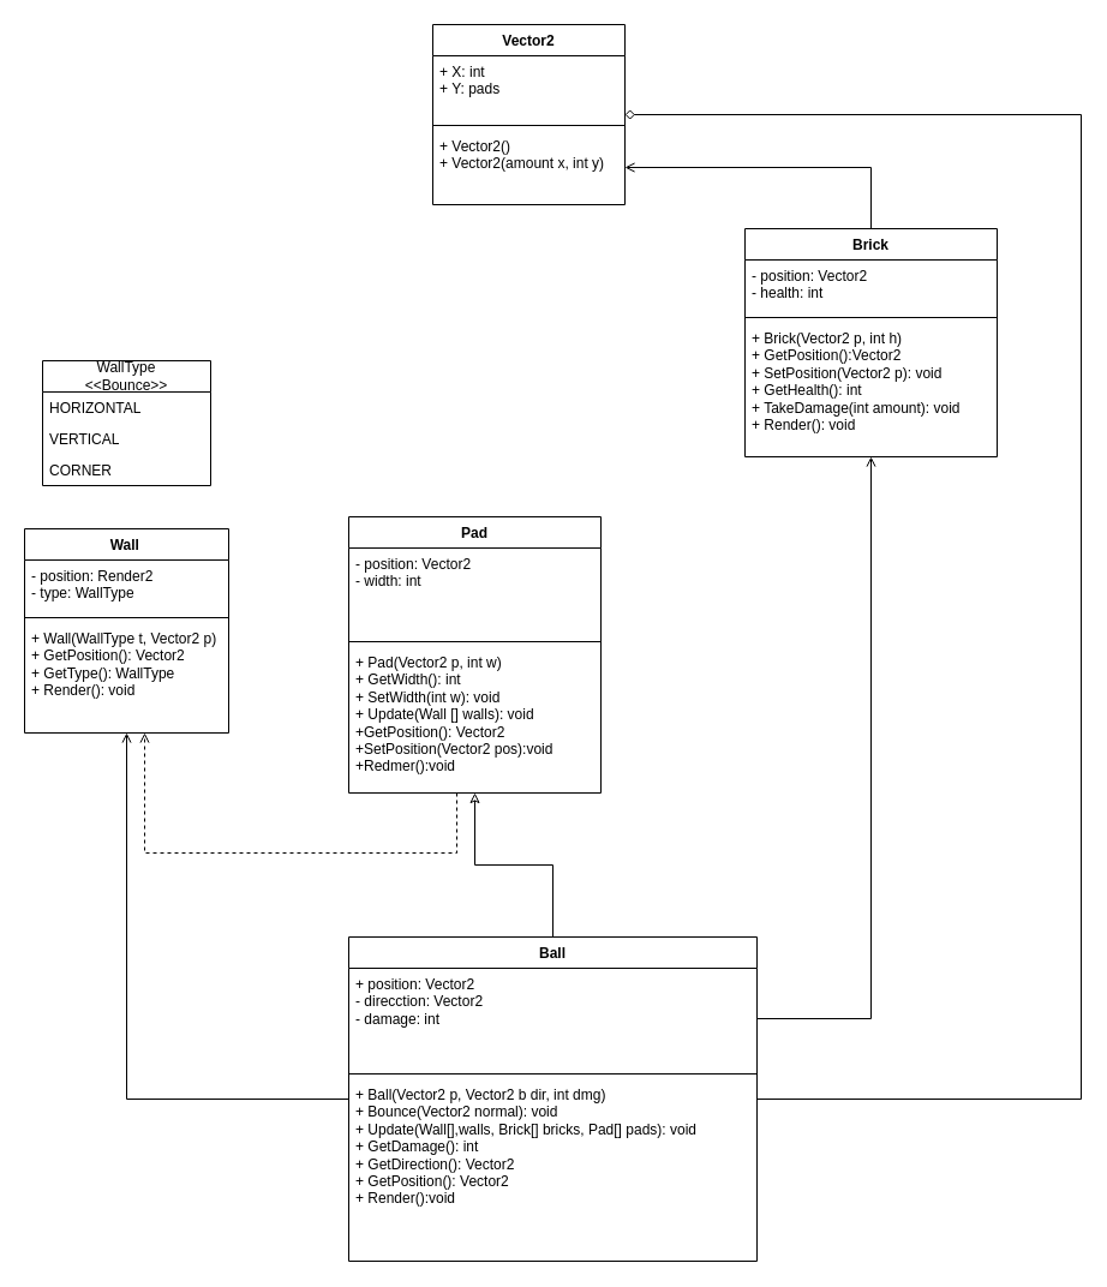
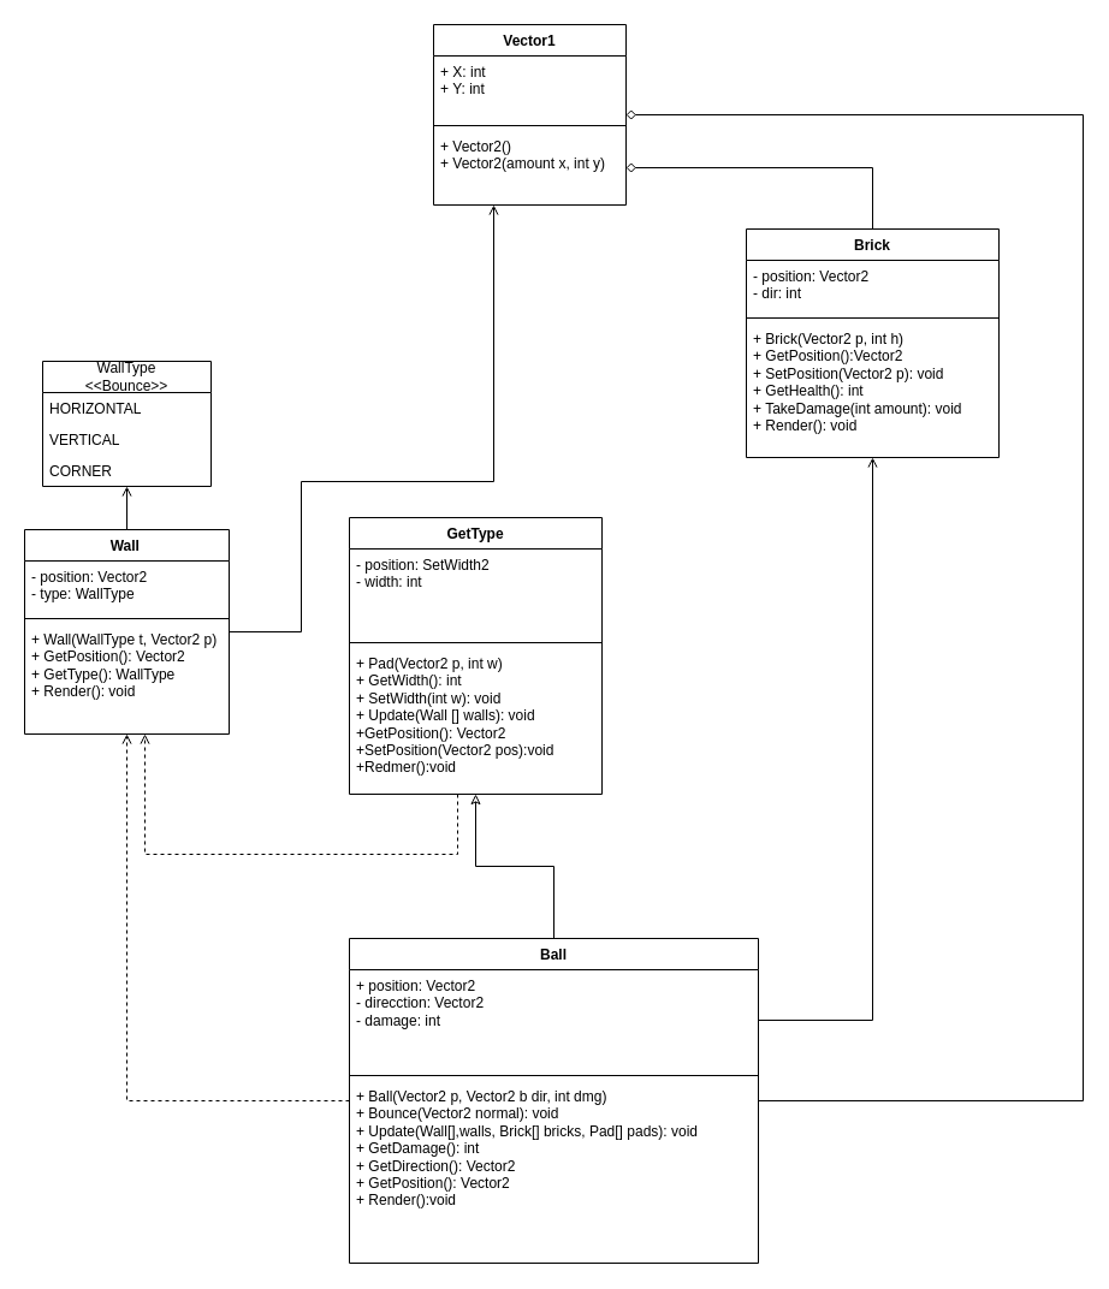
- <mxCell id="12" value="Vector2" style="swimlane;fontStyle=1;align=center;verticalAlign=top;childLayout=stackLayout;horizontal=1;startSize=26;horizontalStack=0;resizeParent=1;resizeParentMax=0;resizeLast=0;collapsible=1;marginBottom=0;whiteSpace=wrap;html=1;" vertex="1" parent="1"><mxGeometry x="360" y="20" width="160" height="150" as="geometry" /></mxCell>
+ <mxCell id="12" value="Vector1" style="swimlane;fontStyle=1;align=center;verticalAlign=top;childLayout=stackLayout;horizontal=1;startSize=26;horizontalStack=0;resizeParent=1;resizeParentMax=0;resizeLast=0;collapsible=1;marginBottom=0;whiteSpace=wrap;html=1;" vertex="1" parent="1"><mxGeometry x="360" y="20" width="160" height="150" as="geometry" /></mxCell>
- <mxCell id="13" value="+ X: int&lt;br&gt;+ Y: pads" style="text;strokeColor=none;fillColor=none;align=left;verticalAlign=top;spacingLeft=4;spacingRight=4;overflow=hidden;rotatable=0;points=[[0,0.5],[1,0.5]];portConstraint=eastwest;whiteSpace=wrap;html=1;" vertex="1" parent="12"><mxGeometry y="26" width="160" height="54" as="geometry" /></mxCell>
+ <mxCell id="13" value="+ X: int&lt;br&gt;+ Y: int" style="text;strokeColor=none;fillColor=none;align=left;verticalAlign=top;spacingLeft=4;spacingRight=4;overflow=hidden;rotatable=0;points=[[0,0.5],[1,0.5]];portConstraint=eastwest;whiteSpace=wrap;html=1;" vertex="1" parent="12"><mxGeometry y="26" width="160" height="54" as="geometry" /></mxCell>
- <mxCell id="16" style="edgeStyle=orthogonalEdgeStyle;rounded=0;orthogonalLoop=1;jettySize=auto;html=1;endArrow=open;endFill=0;" edge="1" parent="1" source="17" target="15"><mxGeometry relative="1" as="geometry" /></mxCell>
+ <mxCell id="16" style="edgeStyle=orthogonalEdgeStyle;rounded=0;orthogonalLoop=1;jettySize=auto;html=1;endArrow=diamond;endFill=0;" edge="1" parent="1" source="17" target="15"><mxGeometry relative="1" as="geometry" /></mxCell>
- <mxCell id="18" value="- position: Vector2&lt;br&gt;- health: int&amp;nbsp;" style="text;strokeColor=none;fillColor=none;align=left;verticalAlign=top;spacingLeft=4;spacingRight=4;overflow=hidden;rotatable=0;points=[[0,0.5],[1,0.5]];portConstraint=eastwest;whiteSpace=wrap;html=1;" vertex="1" parent="17"><mxGeometry y="26" width="210" height="44" as="geometry" /></mxCell>
+ <mxCell id="18" value="- position: Vector2&lt;br&gt;- dir: int&amp;nbsp;" style="text;strokeColor=none;fillColor=none;align=left;verticalAlign=top;spacingLeft=4;spacingRight=4;overflow=hidden;rotatable=0;points=[[0,0.5],[1,0.5]];portConstraint=eastwest;whiteSpace=wrap;html=1;" vertex="1" parent="17"><mxGeometry y="26" width="210" height="44" as="geometry" /></mxCell>
+ <mxCell id="3" style="edgeStyle=orthogonalEdgeStyle;rounded=0;orthogonalLoop=1;jettySize=auto;html=1;endArrow=open;endFill=0;" edge="1" parent="1" source="4" target="15"><mxGeometry relative="1" as="geometry"><Array as="points"><mxPoint x="250" y="525" /><mxPoint x="250" y="400" /><mxPoint x="410" y="400" /></Array></mxGeometry></mxCell>
+ <mxCell id="2" style="edgeStyle=orthogonalEdgeStyle;rounded=0;orthogonalLoop=1;jettySize=auto;html=1;endArrow=open;endFill=0;" edge="1" parent="1" source="4" target="8"><mxGeometry relative="1" as="geometry" /></mxCell>
- <mxCell id="22" value="Pad" style="swimlane;fontStyle=1;align=center;verticalAlign=top;childLayout=stackLayout;horizontal=1;startSize=26;horizontalStack=0;resizeParent=1;resizeParentMax=0;resizeLast=0;collapsible=1;marginBottom=0;whiteSpace=wrap;html=1;" vertex="1" parent="1"><mxGeometry x="290" y="430" width="210" height="230" as="geometry" /></mxCell>
+ <mxCell id="22" value="GetType" style="swimlane;fontStyle=1;align=center;verticalAlign=top;childLayout=stackLayout;horizontal=1;startSize=26;horizontalStack=0;resizeParent=1;resizeParentMax=0;resizeLast=0;collapsible=1;marginBottom=0;whiteSpace=wrap;html=1;" vertex="1" parent="1"><mxGeometry x="290" y="430" width="210" height="230" as="geometry" /></mxCell>
- <mxCell id="23" value="- position: Vector2&lt;br&gt;- width: int&amp;nbsp;" style="text;strokeColor=none;fillColor=none;align=left;verticalAlign=top;spacingLeft=4;spacingRight=4;overflow=hidden;rotatable=0;points=[[0,0.5],[1,0.5]];portConstraint=eastwest;whiteSpace=wrap;html=1;" vertex="1" parent="22"><mxGeometry y="26" width="210" height="74" as="geometry" /></mxCell>
+ <mxCell id="23" value="- position: SetWidth2&lt;br&gt;- width: int&amp;nbsp;" style="text;strokeColor=none;fillColor=none;align=left;verticalAlign=top;spacingLeft=4;spacingRight=4;overflow=hidden;rotatable=0;points=[[0,0.5],[1,0.5]];portConstraint=eastwest;whiteSpace=wrap;html=1;" vertex="1" parent="22"><mxGeometry y="26" width="210" height="74" as="geometry" /></mxCell>
- <mxCell id="5" value="- position: Render2&lt;br&gt;- type: WallType" style="text;strokeColor=none;fillColor=none;align=left;verticalAlign=top;spacingLeft=4;spacingRight=4;overflow=hidden;rotatable=0;points=[[0,0.5],[1,0.5]];portConstraint=eastwest;whiteSpace=wrap;html=1;" vertex="1" parent="4"><mxGeometry y="26" width="170" height="44" as="geometry" /></mxCell>
+ <mxCell id="5" value="- position: Vector2&lt;br&gt;- type: WallType" style="text;strokeColor=none;fillColor=none;align=left;verticalAlign=top;spacingLeft=4;spacingRight=4;overflow=hidden;rotatable=0;points=[[0,0.5],[1,0.5]];portConstraint=eastwest;whiteSpace=wrap;html=1;" vertex="1" parent="4"><mxGeometry y="26" width="170" height="44" as="geometry" /></mxCell>
- <mxCell id="26" style="edgeStyle=orthogonalEdgeStyle;rounded=0;orthogonalLoop=1;jettySize=auto;html=1;endArrow=open;endFill=0;" edge="1" parent="1" source="29" target="4"><mxGeometry relative="1" as="geometry" /></mxCell>
+ <mxCell id="26" style="edgeStyle=orthogonalEdgeStyle;rounded=0;orthogonalLoop=1;jettySize=auto;html=1;endArrow=open;endFill=0;dashed=1;" edge="1" parent="1" source="29" target="4"><mxGeometry relative="1" as="geometry" /></mxCell>
